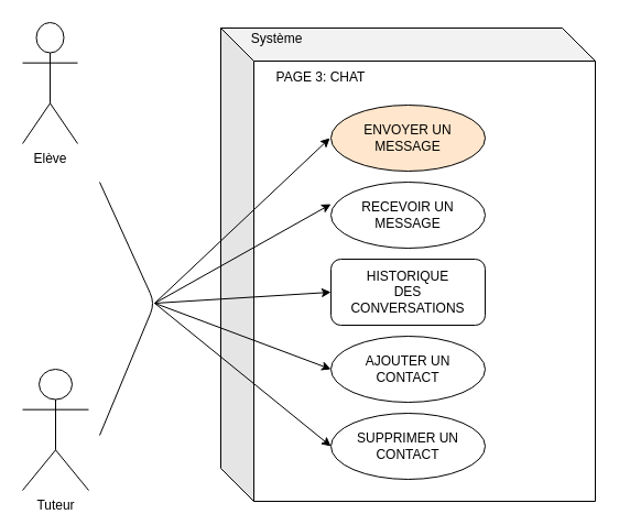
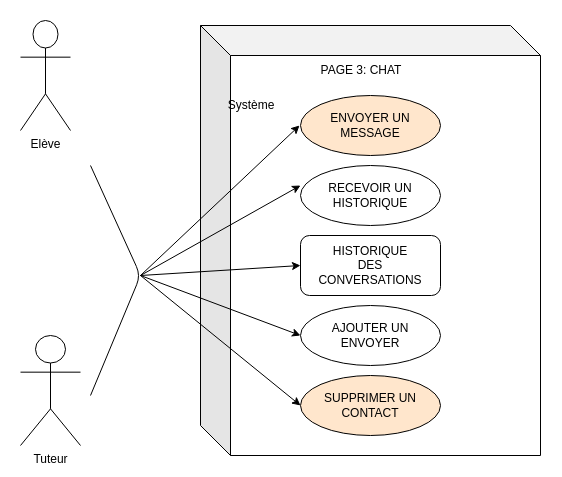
- <mxCell id="5" value="Système" style="text;html=1;strokeColor=none;fillColor=none;align=center;verticalAlign=middle;whiteSpace=wrap;rounded=0;" vertex="1" parent="1"><mxGeometry x="211" y="25" width="80" height="20" as="geometry" /></mxCell>
+ <mxCell id="5" value="Système" style="text;html=1;strokeColor=none;fillColor=none;align=center;verticalAlign=middle;whiteSpace=wrap;rounded=0;" vertex="1" parent="1"><mxGeometry x="211" y="95" width="80" height="20" as="geometry" /></mxCell>
- <mxCell id="6" value="PAGE 3: CHAT" style="text;html=1;strokeColor=none;fillColor=none;align=center;verticalAlign=middle;whiteSpace=wrap;rounded=0;" vertex="1" parent="1"><mxGeometry x="211" y="55" width="160" height="30" as="geometry" /></mxCell>
+ <mxCell id="6" value="PAGE 3: CHAT" style="text;html=1;strokeColor=none;fillColor=none;align=center;verticalAlign=middle;whiteSpace=wrap;rounded=0;" vertex="1" parent="1"><mxGeometry x="281" y="55" width="160" height="30" as="geometry" /></mxCell>
- <mxCell id="8" value="RECEVOIR UN MESSAGE" style="ellipse;whiteSpace=wrap;html=1;" vertex="1" parent="1"><mxGeometry x="300" y="165" width="140" height="60" as="geometry" /></mxCell>
+ <mxCell id="8" value="RECEVOIR UN HISTORIQUE" style="ellipse;whiteSpace=wrap;html=1;" vertex="1" parent="1"><mxGeometry x="300" y="165" width="140" height="60" as="geometry" /></mxCell>
- <mxCell id="9" value="AJOUTER UN&lt;br&gt;CONTACT" style="ellipse;whiteSpace=wrap;html=1;" vertex="1" parent="1"><mxGeometry x="300" y="305" width="140" height="60" as="geometry" /></mxCell>
+ <mxCell id="9" value="AJOUTER UN&lt;br&gt;ENVOYER" style="ellipse;whiteSpace=wrap;html=1;" vertex="1" parent="1"><mxGeometry x="300" y="305" width="140" height="60" as="geometry" /></mxCell>
- <mxCell id="10" value="SUPPRIMER UN CONTACT" style="ellipse;whiteSpace=wrap;html=1;" vertex="1" parent="1"><mxGeometry x="300" y="375" width="140" height="60" as="geometry" /></mxCell>
+ <mxCell id="10" value="SUPPRIMER UN CONTACT" style="ellipse;whiteSpace=wrap;html=1;fillColor=#ffe6cc;" vertex="1" parent="1"><mxGeometry x="300" y="375" width="140" height="60" as="geometry" /></mxCell>
